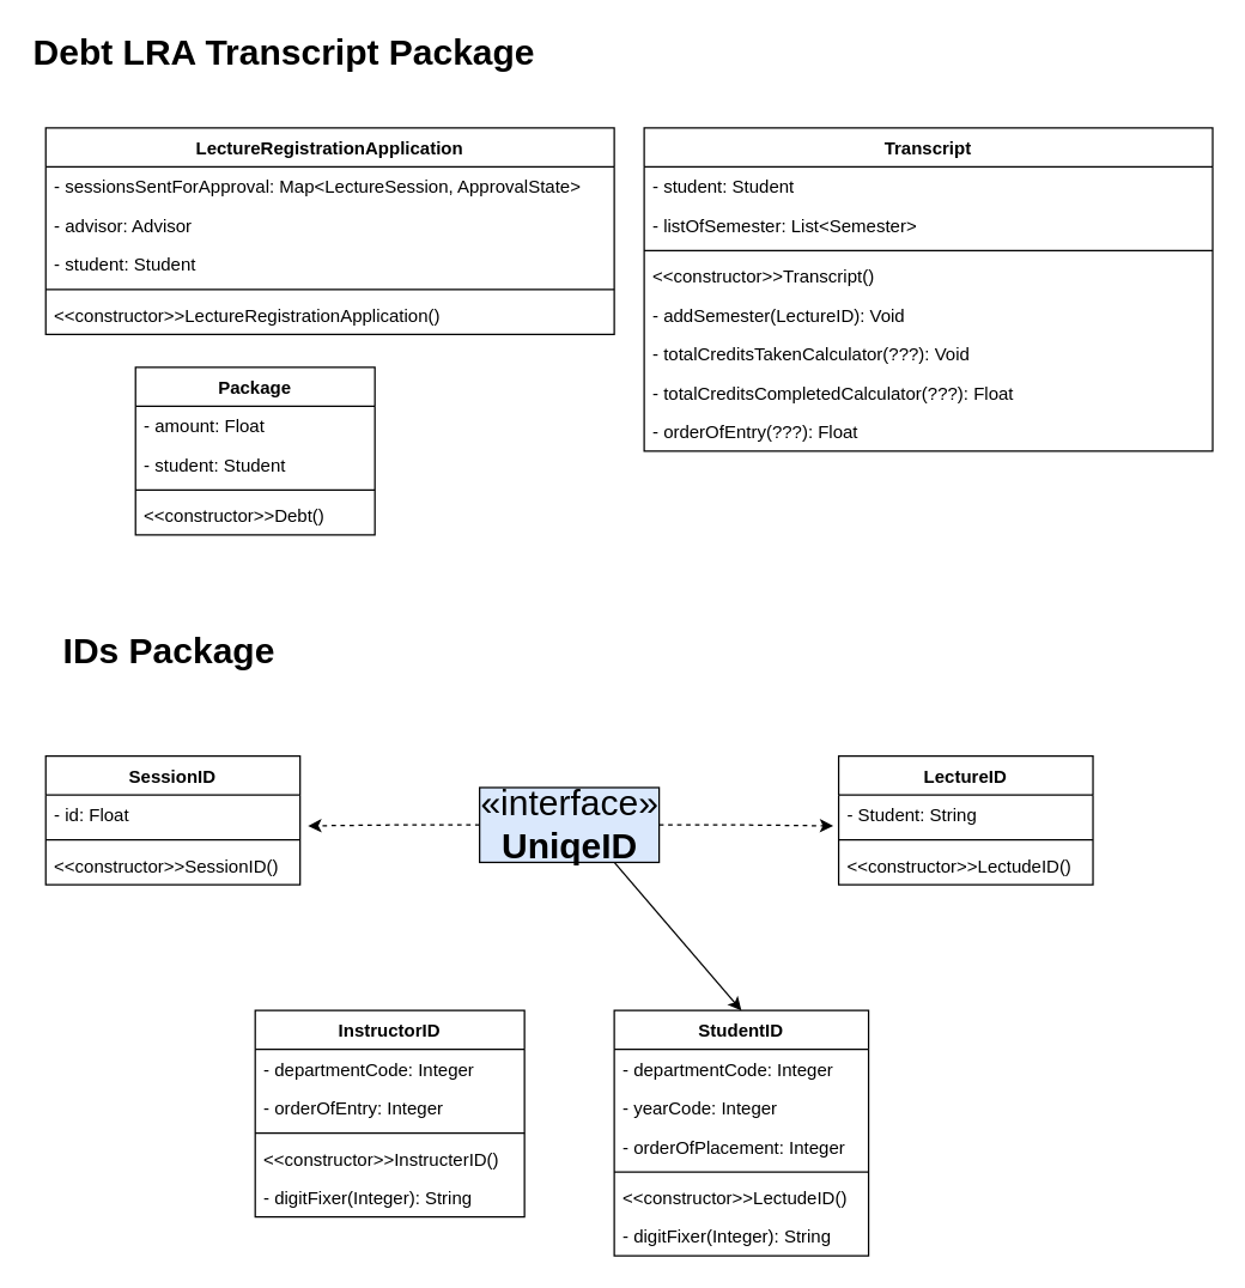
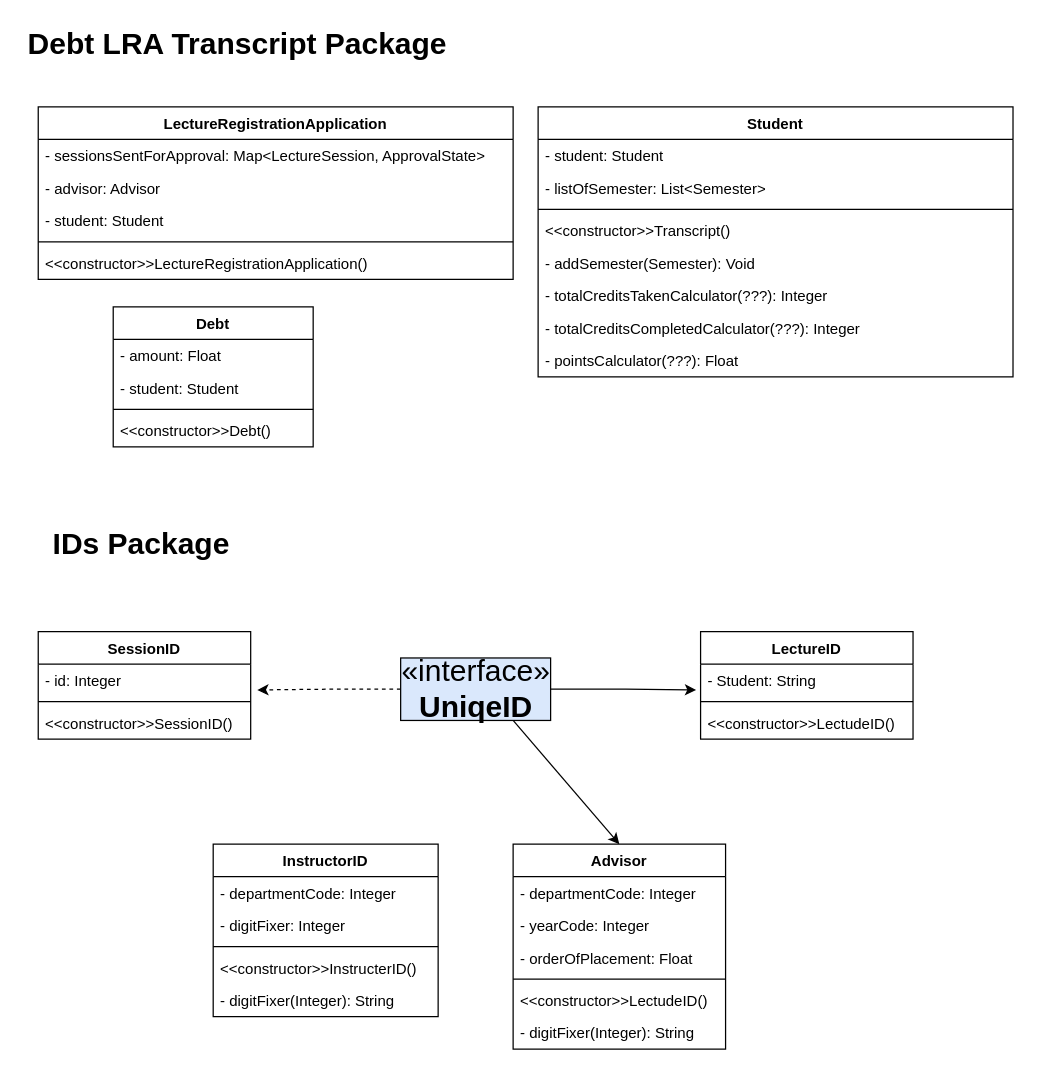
- <mxCell id="13" value="Transcript" style="swimlane;fontStyle=1;align=center;verticalAlign=top;childLayout=stackLayout;horizontal=1;startSize=26;horizontalStack=0;resizeParent=1;resizeParentMax=0;resizeLast=0;collapsible=1;marginBottom=0;" parent="1" vertex="1"><mxGeometry x="430" y="85" width="380" height="216" as="geometry" /></mxCell>
+ <mxCell id="13" value="Student" style="swimlane;fontStyle=1;align=center;verticalAlign=top;childLayout=stackLayout;horizontal=1;startSize=26;horizontalStack=0;resizeParent=1;resizeParentMax=0;resizeLast=0;collapsible=1;marginBottom=0;" parent="1" vertex="1"><mxGeometry x="430" y="85" width="380" height="216" as="geometry" /></mxCell>
- <mxCell id="18" value="- addSemester(LectureID): Void" style="text;strokeColor=none;fillColor=none;align=left;verticalAlign=top;spacingLeft=4;spacingRight=4;overflow=hidden;rotatable=0;points=[[0,0.5],[1,0.5]];portConstraint=eastwest;" parent="13" vertex="1"><mxGeometry y="112" width="380" height="26" as="geometry" /></mxCell>
+ <mxCell id="18" value="- addSemester(Semester): Void" style="text;strokeColor=none;fillColor=none;align=left;verticalAlign=top;spacingLeft=4;spacingRight=4;overflow=hidden;rotatable=0;points=[[0,0.5],[1,0.5]];portConstraint=eastwest;" parent="13" vertex="1"><mxGeometry y="112" width="380" height="26" as="geometry" /></mxCell>
- <mxCell id="19" value="- totalCreditsTakenCalculator(???): Void" style="text;strokeColor=none;fillColor=none;align=left;verticalAlign=top;spacingLeft=4;spacingRight=4;overflow=hidden;rotatable=0;points=[[0,0.5],[1,0.5]];portConstraint=eastwest;" parent="13" vertex="1"><mxGeometry y="138" width="380" height="26" as="geometry" /></mxCell>
+ <mxCell id="19" value="- totalCreditsTakenCalculator(???): Integer" style="text;strokeColor=none;fillColor=none;align=left;verticalAlign=top;spacingLeft=4;spacingRight=4;overflow=hidden;rotatable=0;points=[[0,0.5],[1,0.5]];portConstraint=eastwest;" parent="13" vertex="1"><mxGeometry y="138" width="380" height="26" as="geometry" /></mxCell>
- <mxCell id="2" value="Package" style="swimlane;fontStyle=1;align=center;verticalAlign=top;childLayout=stackLayout;horizontal=1;startSize=26;horizontalStack=0;resizeParent=1;resizeParentMax=0;resizeLast=0;collapsible=1;marginBottom=0;" parent="1" vertex="1"><mxGeometry x="90" y="245" width="160" height="112" as="geometry" /></mxCell>
+ <mxCell id="2" value="Debt" style="swimlane;fontStyle=1;align=center;verticalAlign=top;childLayout=stackLayout;horizontal=1;startSize=26;horizontalStack=0;resizeParent=1;resizeParentMax=0;resizeLast=0;collapsible=1;marginBottom=0;" parent="1" vertex="1"><mxGeometry x="90" y="245" width="160" height="112" as="geometry" /></mxCell>
- <mxCell id="20" value="- totalCreditsCompletedCalculator(???): Float" style="text;strokeColor=none;fillColor=none;align=left;verticalAlign=top;spacingLeft=4;spacingRight=4;overflow=hidden;rotatable=0;points=[[0,0.5],[1,0.5]];portConstraint=eastwest;" parent="13" vertex="1"><mxGeometry y="164" width="380" height="26" as="geometry" /></mxCell>
+ <mxCell id="20" value="- totalCreditsCompletedCalculator(???): Integer" style="text;strokeColor=none;fillColor=none;align=left;verticalAlign=top;spacingLeft=4;spacingRight=4;overflow=hidden;rotatable=0;points=[[0,0.5],[1,0.5]];portConstraint=eastwest;" parent="13" vertex="1"><mxGeometry y="164" width="380" height="26" as="geometry" /></mxCell>
- <mxCell id="21" value="- orderOfEntry(???): Float" style="text;strokeColor=none;fillColor=none;align=left;verticalAlign=top;spacingLeft=4;spacingRight=4;overflow=hidden;rotatable=0;points=[[0,0.5],[1,0.5]];portConstraint=eastwest;" parent="13" vertex="1"><mxGeometry y="190" width="380" height="26" as="geometry" /></mxCell>
+ <mxCell id="21" value="- pointsCalculator(???): Float" style="text;strokeColor=none;fillColor=none;align=left;verticalAlign=top;spacingLeft=4;spacingRight=4;overflow=hidden;rotatable=0;points=[[0,0.5],[1,0.5]];portConstraint=eastwest;" parent="13" vertex="1"><mxGeometry y="190" width="380" height="26" as="geometry" /></mxCell>
- <mxCell id="38" value="- id: Float" style="text;strokeColor=none;fillColor=none;align=left;verticalAlign=top;spacingLeft=4;spacingRight=4;overflow=hidden;rotatable=0;points=[[0,0.5],[1,0.5]];portConstraint=eastwest;" parent="37" vertex="1"><mxGeometry y="26" width="170" height="26" as="geometry" /></mxCell>
+ <mxCell id="38" value="- id: Integer" style="text;strokeColor=none;fillColor=none;align=left;verticalAlign=top;spacingLeft=4;spacingRight=4;overflow=hidden;rotatable=0;points=[[0,0.5],[1,0.5]];portConstraint=eastwest;" parent="37" vertex="1"><mxGeometry y="26" width="170" height="26" as="geometry" /></mxCell>
- <mxCell id="30" style="edgeStyle=orthogonalEdgeStyle;rounded=0;orthogonalLoop=1;jettySize=auto;html=1;entryX=-0.021;entryY=0.792;entryDx=0;entryDy=0;entryPerimeter=0;dashed=1;" parent="1" source="32" target="34" edge="1"><mxGeometry relative="1" as="geometry"><mxPoint x="540" y="551" as="targetPoint" /></mxGeometry></mxCell>
+ <mxCell id="30" style="edgeStyle=orthogonalEdgeStyle;rounded=0;orthogonalLoop=1;jettySize=auto;html=1;entryX=-0.021;entryY=0.792;entryDx=0;entryDy=0;entryPerimeter=0;" parent="1" source="32" target="34" edge="1"><mxGeometry relative="1" as="geometry"><mxPoint x="540" y="551" as="targetPoint" /></mxGeometry></mxCell>
- <mxCell id="41" value="StudentID" style="swimlane;fontStyle=1;align=center;verticalAlign=top;childLayout=stackLayout;horizontal=1;startSize=26;horizontalStack=0;resizeParent=1;resizeParentMax=0;resizeLast=0;collapsible=1;marginBottom=0;" parent="1" vertex="1"><mxGeometry x="410" y="675" width="170" height="164" as="geometry" /></mxCell>
+ <mxCell id="41" value="Advisor" style="swimlane;fontStyle=1;align=center;verticalAlign=top;childLayout=stackLayout;horizontal=1;startSize=26;horizontalStack=0;resizeParent=1;resizeParentMax=0;resizeLast=0;collapsible=1;marginBottom=0;" parent="1" vertex="1"><mxGeometry x="410" y="675" width="170" height="164" as="geometry" /></mxCell>
- <mxCell id="24" value="- orderOfEntry: Integer" style="text;strokeColor=none;fillColor=none;align=left;verticalAlign=top;spacingLeft=4;spacingRight=4;overflow=hidden;rotatable=0;points=[[0,0.5],[1,0.5]];portConstraint=eastwest;" parent="22" vertex="1"><mxGeometry y="52" width="180" height="26" as="geometry" /></mxCell>
+ <mxCell id="24" value="- digitFixer: Integer" style="text;strokeColor=none;fillColor=none;align=left;verticalAlign=top;spacingLeft=4;spacingRight=4;overflow=hidden;rotatable=0;points=[[0,0.5],[1,0.5]];portConstraint=eastwest;" parent="22" vertex="1"><mxGeometry y="52" width="180" height="26" as="geometry" /></mxCell>
- <mxCell id="44" value="- orderOfPlacement: Integer" style="text;strokeColor=none;fillColor=none;align=left;verticalAlign=top;spacingLeft=4;spacingRight=4;overflow=hidden;rotatable=0;points=[[0,0.5],[1,0.5]];portConstraint=eastwest;" parent="41" vertex="1"><mxGeometry y="78" width="170" height="26" as="geometry" /></mxCell>
+ <mxCell id="44" value="- orderOfPlacement: Float" style="text;strokeColor=none;fillColor=none;align=left;verticalAlign=top;spacingLeft=4;spacingRight=4;overflow=hidden;rotatable=0;points=[[0,0.5],[1,0.5]];portConstraint=eastwest;" parent="41" vertex="1"><mxGeometry y="78" width="170" height="26" as="geometry" /></mxCell>
